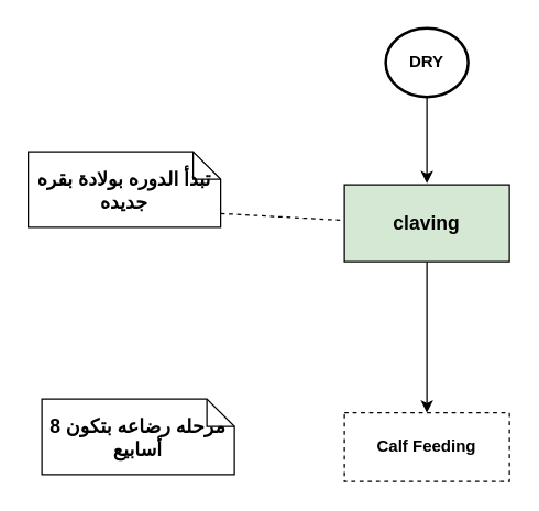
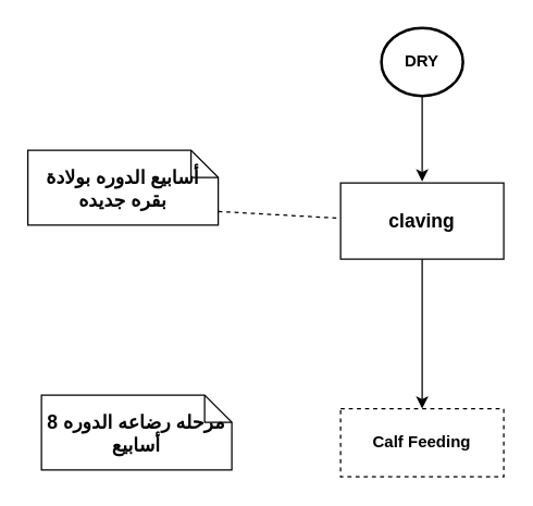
- <mxCell id="5" value="&lt;b&gt;&lt;font style=&quot;font-size: 14px;&quot;&gt;تبدأ الدوره بولادة بقره جديده &lt;/font&gt;&lt;/b&gt;" style="shape=note;size=20;whiteSpace=wrap;html=1;" vertex="1" parent="1"><mxGeometry x="20" y="110" width="140" height="55" as="geometry" /></mxCell>
+ <mxCell id="5" value="&lt;b&gt;&lt;font style=&quot;font-size: 14px;&quot;&gt;أسابيع الدوره بولادة بقره جديده &lt;/font&gt;&lt;/b&gt;" style="shape=note;size=20;whiteSpace=wrap;html=1;" vertex="1" parent="1"><mxGeometry x="20" y="110" width="140" height="55" as="geometry" /></mxCell>
- <mxCell id="4" value="&lt;font style=&quot;font-size: 14px;&quot;&gt;&lt;b&gt;claving&lt;/b&gt;&lt;/font&gt;" style="rounded=0;whiteSpace=wrap;html=1;fillColor=#d5e8d4;" vertex="1" parent="1"><mxGeometry x="250" y="134" width="120" height="56" as="geometry" /></mxCell>
+ <mxCell id="4" value="&lt;font style=&quot;font-size: 14px;&quot;&gt;&lt;b&gt;claving&lt;/b&gt;&lt;/font&gt;" style="rounded=0;whiteSpace=wrap;html=1;" vertex="1" parent="1"><mxGeometry x="250" y="134" width="120" height="56" as="geometry" /></mxCell>
- <mxCell id="9" value="&lt;b&gt;&lt;font style=&quot;font-size: 14px;&quot;&gt;مرحله رضاعه بتكون 8 أسابيع &lt;/font&gt;&lt;/b&gt;" style="shape=note;size=20;whiteSpace=wrap;html=1;" vertex="1" parent="1"><mxGeometry x="30" y="290" width="140" height="55" as="geometry" /></mxCell>
+ <mxCell id="9" value="&lt;b&gt;&lt;font style=&quot;font-size: 14px;&quot;&gt;مرحله رضاعه الدوره 8 أسابيع &lt;/font&gt;&lt;/b&gt;" style="shape=note;size=20;whiteSpace=wrap;html=1;" vertex="1" parent="1"><mxGeometry x="30" y="290" width="140" height="55" as="geometry" /></mxCell>
